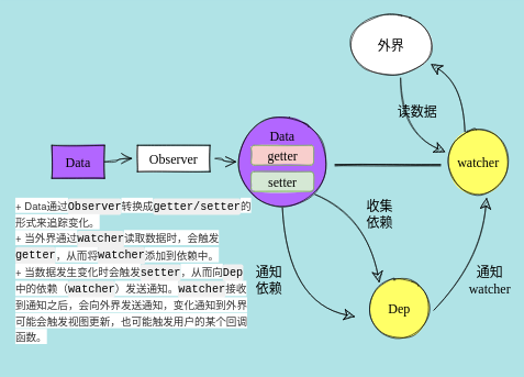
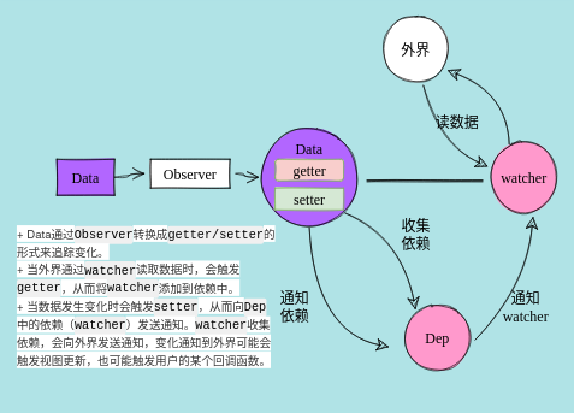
- <mxCell id="12" value="外界" style="ellipse;whiteSpace=wrap;html=1;aspect=fixed;rounded=1;sketch=1;hachureGap=4;fontFamily=Architects Daughter;fontSource=https%3A%2F%2Ffonts.googleapis.com%2Fcss%3Ffamily%3DArchitects%2BDaughter;fontSize=20;" vertex="1" parent="1"><mxGeometry x="528" y="20" width="130" height="95" as="geometry" /></mxCell>
+ <mxCell id="12" value="外界" style="ellipse;whiteSpace=wrap;html=1;aspect=fixed;rounded=1;sketch=1;hachureGap=4;fontFamily=Architects Daughter;fontSource=https%3A%2F%2Ffonts.googleapis.com%2Fcss%3Ffamily%3DArchitects%2BDaughter;fontSize=20;" vertex="1" parent="1"><mxGeometry x="528" y="20" width="95" height="95" as="geometry" /></mxCell>
- <mxCell id="10" value="watcher" style="ellipse;whiteSpace=wrap;html=1;aspect=fixed;rounded=1;sketch=1;hachureGap=4;fontFamily=Architects Daughter;fontSource=https%3A%2F%2Ffonts.googleapis.com%2Fcss%3Ffamily%3DArchitects%2BDaughter;fontSize=20;fillColor=#FFFF66;fillStyle=solid;" vertex="1" parent="1"><mxGeometry x="678" y="197.5" width="95" height="95" as="geometry" /></mxCell>
+ <mxCell id="10" value="watcher" style="ellipse;whiteSpace=wrap;html=1;aspect=fixed;rounded=1;sketch=1;hachureGap=4;fontFamily=Architects Daughter;fontSource=https%3A%2F%2Ffonts.googleapis.com%2Fcss%3Ffamily%3DArchitects%2BDaughter;fontSize=20;fillColor=#ff99cc;fillStyle=solid;" vertex="1" parent="1"><mxGeometry x="678" y="197.5" width="95" height="95" as="geometry" /></mxCell>
- <mxCell id="9" value="setter" style="rounded=1;whiteSpace=wrap;html=1;sketch=1;hachureGap=4;fontFamily=Architects Daughter;fontSource=https%3A%2F%2Ffonts.googleapis.com%2Fcss%3Ffamily%3DArchitects%2BDaughter;fontSize=20;fillColor=#d5e8d4;strokeColor=#82b366;fillStyle=solid;" vertex="1" parent="1"><mxGeometry x="380.5" y="260" width="95" height="30" as="geometry" /></mxCell>
+ <mxCell id="9" value="setter" style="whiteSpace=wrap;html=1;sketch=1;hachureGap=4;fontFamily=Architects Daughter;fontSource=https%3A%2F%2Ffonts.googleapis.com%2Fcss%3Ffamily%3DArchitects%2BDaughter;fontSize=20;fillColor=#d5e8d4;strokeColor=#82b366;fillStyle=solid;rounded=0;" vertex="1" parent="1"><mxGeometry x="380.5" y="260" width="95" height="30" as="geometry" /></mxCell>
- <mxCell id="23" value="&lt;span style=&quot;color: rgb(51, 51, 51); font-family: &amp;quot;Helvetica Neue&amp;quot;, Helvetica, &amp;quot;Segoe UI&amp;quot;, Arial, freesans, sans-serif; font-size: 16px; background-color: rgb(255, 255, 255);&quot;&gt;+ Data通过&lt;/span&gt;&lt;code style=&quot;font-family: Menlo, Monaco, Consolas, &amp;quot;Courier New&amp;quot;, monospace; background-color: rgb(240, 240, 240); border-radius: 3px; padding: 0.2em 0px; font-size: 0.85em !important;&quot;&gt;Observer&lt;/code&gt;&lt;span style=&quot;color: rgb(51, 51, 51); font-family: &amp;quot;Helvetica Neue&amp;quot;, Helvetica, &amp;quot;Segoe UI&amp;quot;, Arial, freesans, sans-serif; font-size: 16px; background-color: rgb(255, 255, 255);&quot;&gt;转换成&lt;/span&gt;&lt;code style=&quot;font-family: Menlo, Monaco, Consolas, &amp;quot;Courier New&amp;quot;, monospace; background-color: rgb(240, 240, 240); border-radius: 3px; padding: 0.2em 0px; font-size: 0.85em !important;&quot;&gt;getter/setter&lt;/code&gt;&lt;span style=&quot;color: rgb(51, 51, 51); font-family: &amp;quot;Helvetica Neue&amp;quot;, Helvetica, &amp;quot;Segoe UI&amp;quot;, Arial, freesans, sans-serif; font-size: 16px; background-color: rgb(255, 255, 255);&quot;&gt;的形式来追踪变化。&lt;/span&gt;&lt;br style=&quot;color: rgb(51, 51, 51); font-family: &amp;quot;Helvetica Neue&amp;quot;, Helvetica, &amp;quot;Segoe UI&amp;quot;, Arial, freesans, sans-serif; font-size: 16px; background-color: rgb(255, 255, 255);&quot;&gt;&lt;span style=&quot;color: rgb(51, 51, 51); font-family: &amp;quot;Helvetica Neue&amp;quot;, Helvetica, &amp;quot;Segoe UI&amp;quot;, Arial, freesans, sans-serif; font-size: 16px; background-color: rgb(255, 255, 255);&quot;&gt;+ 当外界通过&lt;/span&gt;&lt;code style=&quot;font-family: Menlo, Monaco, Consolas, &amp;quot;Courier New&amp;quot;, monospace; background-color: rgb(240, 240, 240); border-radius: 3px; padding: 0.2em 0px; font-size: 0.85em !important;&quot;&gt;watcher&lt;/code&gt;&lt;span style=&quot;color: rgb(51, 51, 51); font-family: &amp;quot;Helvetica Neue&amp;quot;, Helvetica, &amp;quot;Segoe UI&amp;quot;, Arial, freesans, sans-serif; font-size: 16px; background-color: rgb(255, 255, 255);&quot;&gt;读取数据时，会触发&lt;/span&gt;&lt;code style=&quot;font-family: Menlo, Monaco, Consolas, &amp;quot;Courier New&amp;quot;, monospace; background-color: rgb(240, 240, 240); border-radius: 3px; padding: 0.2em 0px; font-size: 0.85em !important;&quot;&gt;getter&lt;/code&gt;&lt;span style=&quot;color: rgb(51, 51, 51); font-family: &amp;quot;Helvetica Neue&amp;quot;, Helvetica, &amp;quot;Segoe UI&amp;quot;, Arial, freesans, sans-serif; font-size: 16px; background-color: rgb(255, 255, 255);&quot;&gt;，从而将&lt;/span&gt;&lt;code style=&quot;font-family: Menlo, Monaco, Consolas, &amp;quot;Courier New&amp;quot;, monospace; background-color: rgb(240, 240, 240); border-radius: 3px; padding: 0.2em 0px; font-size: 0.85em !important;&quot;&gt;watcher&lt;/code&gt;&lt;span style=&quot;color: rgb(51, 51, 51); font-family: &amp;quot;Helvetica Neue&amp;quot;, Helvetica, &amp;quot;Segoe UI&amp;quot;, Arial, freesans, sans-serif; font-size: 16px; background-color: rgb(255, 255, 255);&quot;&gt;添加到依赖中。&lt;/span&gt;&lt;br style=&quot;color: rgb(51, 51, 51); font-family: &amp;quot;Helvetica Neue&amp;quot;, Helvetica, &amp;quot;Segoe UI&amp;quot;, Arial, freesans, sans-serif; font-size: 16px; background-color: rgb(255, 255, 255);&quot;&gt;&lt;span style=&quot;color: rgb(51, 51, 51); font-family: &amp;quot;Helvetica Neue&amp;quot;, Helvetica, &amp;quot;Segoe UI&amp;quot;, Arial, freesans, sans-serif; font-size: 16px; background-color: rgb(255, 255, 255);&quot;&gt;+ 当数据发生变化时会触发&lt;/span&gt;&lt;code style=&quot;font-family: Menlo, Monaco, Consolas, &amp;quot;Courier New&amp;quot;, monospace; background-color: rgb(240, 240, 240); border-radius: 3px; padding: 0.2em 0px; font-size: 0.85em !important;&quot;&gt;setter&lt;/code&gt;&lt;span style=&quot;color: rgb(51, 51, 51); font-family: &amp;quot;Helvetica Neue&amp;quot;, Helvetica, &amp;quot;Segoe UI&amp;quot;, Arial, freesans, sans-serif; font-size: 16px; background-color: rgb(255, 255, 255);&quot;&gt;，从而向&lt;/span&gt;&lt;code style=&quot;font-family: Menlo, Monaco, Consolas, &amp;quot;Courier New&amp;quot;, monospace; background-color: rgb(240, 240, 240); border-radius: 3px; padding: 0.2em 0px; font-size: 0.85em !important;&quot;&gt;Dep&lt;/code&gt;&lt;span style=&quot;color: rgb(51, 51, 51); font-family: &amp;quot;Helvetica Neue&amp;quot;, Helvetica, &amp;quot;Segoe UI&amp;quot;, Arial, freesans, sans-serif; font-size: 16px; background-color: rgb(255, 255, 255);&quot;&gt;中的依赖（&lt;/span&gt;&lt;code style=&quot;font-family: Menlo, Monaco, Consolas, &amp;quot;Courier New&amp;quot;, monospace; background-color: rgb(240, 240, 240); border-radius: 3px; padding: 0.2em 0px; font-size: 0.85em !important;&quot;&gt;watcher&lt;/code&gt;&lt;span style=&quot;color: rgb(51, 51, 51); font-family: &amp;quot;Helvetica Neue&amp;quot;, Helvetica, &amp;quot;Segoe UI&amp;quot;, Arial, freesans, sans-serif; font-size: 16px; background-color: rgb(255, 255, 255);&quot;&gt;）发送通知。&lt;/span&gt;&lt;code style=&quot;font-family: Menlo, Monaco, Consolas, &amp;quot;Courier New&amp;quot;, monospace; background-color: rgb(240, 240, 240); border-radius: 3px; padding: 0.2em 0px; font-size: 0.85em !important;&quot;&gt;watcher&lt;/code&gt;&lt;span style=&quot;color: rgb(51, 51, 51); font-family: &amp;quot;Helvetica Neue&amp;quot;, Helvetica, &amp;quot;Segoe UI&amp;quot;, Arial, freesans, sans-serif; font-size: 16px; background-color: rgb(255, 255, 255);&quot;&gt;接收到通知之后，会向外界发送通知，变化通知到外界可能会触发视图更新，也可能触发用户的某个回调函数。&lt;/span&gt;" style="text;html=1;strokeColor=none;fillColor=none;align=left;verticalAlign=middle;whiteSpace=wrap;rounded=0;sketch=1;hachureGap=4;fillStyle=solid;fontFamily=Architects Daughter;fontSource=https%3A%2F%2Ffonts.googleapis.com%2Fcss%3Ffamily%3DArchitects%2BDaughter;fontSize=20;" vertex="1" parent="1"><mxGeometry x="20.5" y="270" width="360" height="280" as="geometry" /></mxCell>
+ <mxCell id="23" value="&lt;span style=&quot;color: rgb(51, 51, 51); font-family: &amp;quot;Helvetica Neue&amp;quot;, Helvetica, &amp;quot;Segoe UI&amp;quot;, Arial, freesans, sans-serif; font-size: 16px; background-color: rgb(255, 255, 255);&quot;&gt;+ Data通过&lt;/span&gt;&lt;code style=&quot;font-family: Menlo, Monaco, Consolas, &amp;quot;Courier New&amp;quot;, monospace; background-color: rgb(240, 240, 240); border-radius: 3px; padding: 0.2em 0px; font-size: 0.85em !important;&quot;&gt;Observer&lt;/code&gt;&lt;span style=&quot;color: rgb(51, 51, 51); font-family: &amp;quot;Helvetica Neue&amp;quot;, Helvetica, &amp;quot;Segoe UI&amp;quot;, Arial, freesans, sans-serif; font-size: 16px; background-color: rgb(255, 255, 255);&quot;&gt;转换成&lt;/span&gt;&lt;code style=&quot;font-family: Menlo, Monaco, Consolas, &amp;quot;Courier New&amp;quot;, monospace; background-color: rgb(240, 240, 240); border-radius: 3px; padding: 0.2em 0px; font-size: 0.85em !important;&quot;&gt;getter/setter&lt;/code&gt;&lt;span style=&quot;color: rgb(51, 51, 51); font-family: &amp;quot;Helvetica Neue&amp;quot;, Helvetica, &amp;quot;Segoe UI&amp;quot;, Arial, freesans, sans-serif; font-size: 16px; background-color: rgb(255, 255, 255);&quot;&gt;的形式来追踪变化。&lt;/span&gt;&lt;br style=&quot;color: rgb(51, 51, 51); font-family: &amp;quot;Helvetica Neue&amp;quot;, Helvetica, &amp;quot;Segoe UI&amp;quot;, Arial, freesans, sans-serif; font-size: 16px; background-color: rgb(255, 255, 255);&quot;&gt;&lt;span style=&quot;color: rgb(51, 51, 51); font-family: &amp;quot;Helvetica Neue&amp;quot;, Helvetica, &amp;quot;Segoe UI&amp;quot;, Arial, freesans, sans-serif; font-size: 16px; background-color: rgb(255, 255, 255);&quot;&gt;+ 当外界通过&lt;/span&gt;&lt;code style=&quot;font-family: Menlo, Monaco, Consolas, &amp;quot;Courier New&amp;quot;, monospace; background-color: rgb(240, 240, 240); border-radius: 3px; padding: 0.2em 0px; font-size: 0.85em !important;&quot;&gt;watcher&lt;/code&gt;&lt;span style=&quot;color: rgb(51, 51, 51); font-family: &amp;quot;Helvetica Neue&amp;quot;, Helvetica, &amp;quot;Segoe UI&amp;quot;, Arial, freesans, sans-serif; font-size: 16px; background-color: rgb(255, 255, 255);&quot;&gt;读取数据时，会触发&lt;/span&gt;&lt;code style=&quot;font-family: Menlo, Monaco, Consolas, &amp;quot;Courier New&amp;quot;, monospace; background-color: rgb(240, 240, 240); border-radius: 3px; padding: 0.2em 0px; font-size: 0.85em !important;&quot;&gt;getter&lt;/code&gt;&lt;span style=&quot;color: rgb(51, 51, 51); font-family: &amp;quot;Helvetica Neue&amp;quot;, Helvetica, &amp;quot;Segoe UI&amp;quot;, Arial, freesans, sans-serif; font-size: 16px; background-color: rgb(255, 255, 255);&quot;&gt;，从而将&lt;/span&gt;&lt;code style=&quot;font-family: Menlo, Monaco, Consolas, &amp;quot;Courier New&amp;quot;, monospace; background-color: rgb(240, 240, 240); border-radius: 3px; padding: 0.2em 0px; font-size: 0.85em !important;&quot;&gt;watcher&lt;/code&gt;&lt;span style=&quot;color: rgb(51, 51, 51); font-family: &amp;quot;Helvetica Neue&amp;quot;, Helvetica, &amp;quot;Segoe UI&amp;quot;, Arial, freesans, sans-serif; font-size: 16px; background-color: rgb(255, 255, 255);&quot;&gt;添加到依赖中。&lt;/span&gt;&lt;br style=&quot;color: rgb(51, 51, 51); font-family: &amp;quot;Helvetica Neue&amp;quot;, Helvetica, &amp;quot;Segoe UI&amp;quot;, Arial, freesans, sans-serif; font-size: 16px; background-color: rgb(255, 255, 255);&quot;&gt;&lt;span style=&quot;color: rgb(51, 51, 51); font-family: &amp;quot;Helvetica Neue&amp;quot;, Helvetica, &amp;quot;Segoe UI&amp;quot;, Arial, freesans, sans-serif; font-size: 16px; background-color: rgb(255, 255, 255);&quot;&gt;+ 当数据发生变化时会触发&lt;/span&gt;&lt;code style=&quot;font-family: Menlo, Monaco, Consolas, &amp;quot;Courier New&amp;quot;, monospace; background-color: rgb(240, 240, 240); border-radius: 3px; padding: 0.2em 0px; font-size: 0.85em !important;&quot;&gt;setter&lt;/code&gt;&lt;span style=&quot;color: rgb(51, 51, 51); font-family: &amp;quot;Helvetica Neue&amp;quot;, Helvetica, &amp;quot;Segoe UI&amp;quot;, Arial, freesans, sans-serif; font-size: 16px; background-color: rgb(255, 255, 255);&quot;&gt;，从而向&lt;/span&gt;&lt;code style=&quot;font-family: Menlo, Monaco, Consolas, &amp;quot;Courier New&amp;quot;, monospace; background-color: rgb(240, 240, 240); border-radius: 3px; padding: 0.2em 0px; font-size: 0.85em !important;&quot;&gt;Dep&lt;/code&gt;&lt;span style=&quot;color: rgb(51, 51, 51); font-family: &amp;quot;Helvetica Neue&amp;quot;, Helvetica, &amp;quot;Segoe UI&amp;quot;, Arial, freesans, sans-serif; font-size: 16px; background-color: rgb(255, 255, 255);&quot;&gt;中的依赖（&lt;/span&gt;&lt;code style=&quot;font-family: Menlo, Monaco, Consolas, &amp;quot;Courier New&amp;quot;, monospace; background-color: rgb(240, 240, 240); border-radius: 3px; padding: 0.2em 0px; font-size: 0.85em !important;&quot;&gt;watcher&lt;/code&gt;&lt;span style=&quot;color: rgb(51, 51, 51); font-family: &amp;quot;Helvetica Neue&amp;quot;, Helvetica, &amp;quot;Segoe UI&amp;quot;, Arial, freesans, sans-serif; font-size: 16px; background-color: rgb(255, 255, 255);&quot;&gt;）发送通知。&lt;/span&gt;&lt;code style=&quot;font-family: Menlo, Monaco, Consolas, &amp;quot;Courier New&amp;quot;, monospace; background-color: rgb(240, 240, 240); border-radius: 3px; padding: 0.2em 0px; font-size: 0.85em !important;&quot;&gt;watcher&lt;/code&gt;&lt;span style=&quot;color: rgb(51, 51, 51); font-family: &amp;quot;Helvetica Neue&amp;quot;, Helvetica, &amp;quot;Segoe UI&amp;quot;, Arial, freesans, sans-serif; font-size: 16px; background-color: rgb(255, 255, 255);&quot;&gt;收集依赖，会向外界发送通知，变化通知到外界可能会触发视图更新，也可能触发用户的某个回调函数。&lt;/span&gt;" style="text;html=1;strokeColor=none;fillColor=none;align=left;verticalAlign=middle;whiteSpace=wrap;rounded=0;sketch=1;hachureGap=4;fillStyle=solid;fontFamily=Architects Daughter;fontSource=https%3A%2F%2Ffonts.googleapis.com%2Fcss%3Ffamily%3DArchitects%2BDaughter;fontSize=20;" vertex="1" parent="1"><mxGeometry x="20.5" y="270" width="360" height="280" as="geometry" /></mxCell>
- <mxCell id="19" value="通知watcher" style="text;html=1;strokeColor=none;fillColor=none;align=center;verticalAlign=middle;whiteSpace=wrap;rounded=0;sketch=1;hachureGap=4;fontFamily=Architects Daughter;fontSource=https%3A%2F%2Ffonts.googleapis.com%2Fcss%3Ffamily%3DArchitects%2BDaughter;fontSize=20;" vertex="1" parent="1"><mxGeometry x="713" y="410" width="60" height="30" as="geometry" /></mxCell>
+ <mxCell id="19" value="通知watcher" style="text;html=1;strokeColor=none;fillColor=none;align=center;verticalAlign=middle;whiteSpace=wrap;rounded=0;sketch=1;hachureGap=4;fontFamily=Architects Daughter;fontSource=https%3A%2F%2Ffonts.googleapis.com%2Fcss%3Ffamily%3DArchitects%2BDaughter;fontSize=20;" vertex="1" parent="1"><mxGeometry x="698" y="410" width="60" height="30" as="geometry" /></mxCell>
- <mxCell id="11" value="Dep" style="ellipse;whiteSpace=wrap;html=1;aspect=fixed;rounded=1;sketch=1;hachureGap=4;fontFamily=Architects Daughter;fontSource=https%3A%2F%2Ffonts.googleapis.com%2Fcss%3Ffamily%3DArchitects%2BDaughter;fontSize=20;fillColor=#ffff66;strokeColor=default;fillStyle=solid;" vertex="1" parent="1"><mxGeometry x="558" y="420" width="95" height="95" as="geometry" /></mxCell>
+ <mxCell id="11" value="Dep" style="ellipse;whiteSpace=wrap;html=1;aspect=fixed;rounded=1;sketch=1;hachureGap=4;fontFamily=Architects Daughter;fontSource=https%3A%2F%2Ffonts.googleapis.com%2Fcss%3Ffamily%3DArchitects%2BDaughter;fontSize=20;fillColor=#FF99CC;strokeColor=default;fillStyle=solid;" vertex="1" parent="1"><mxGeometry x="558" y="420" width="95" height="95" as="geometry" /></mxCell>
